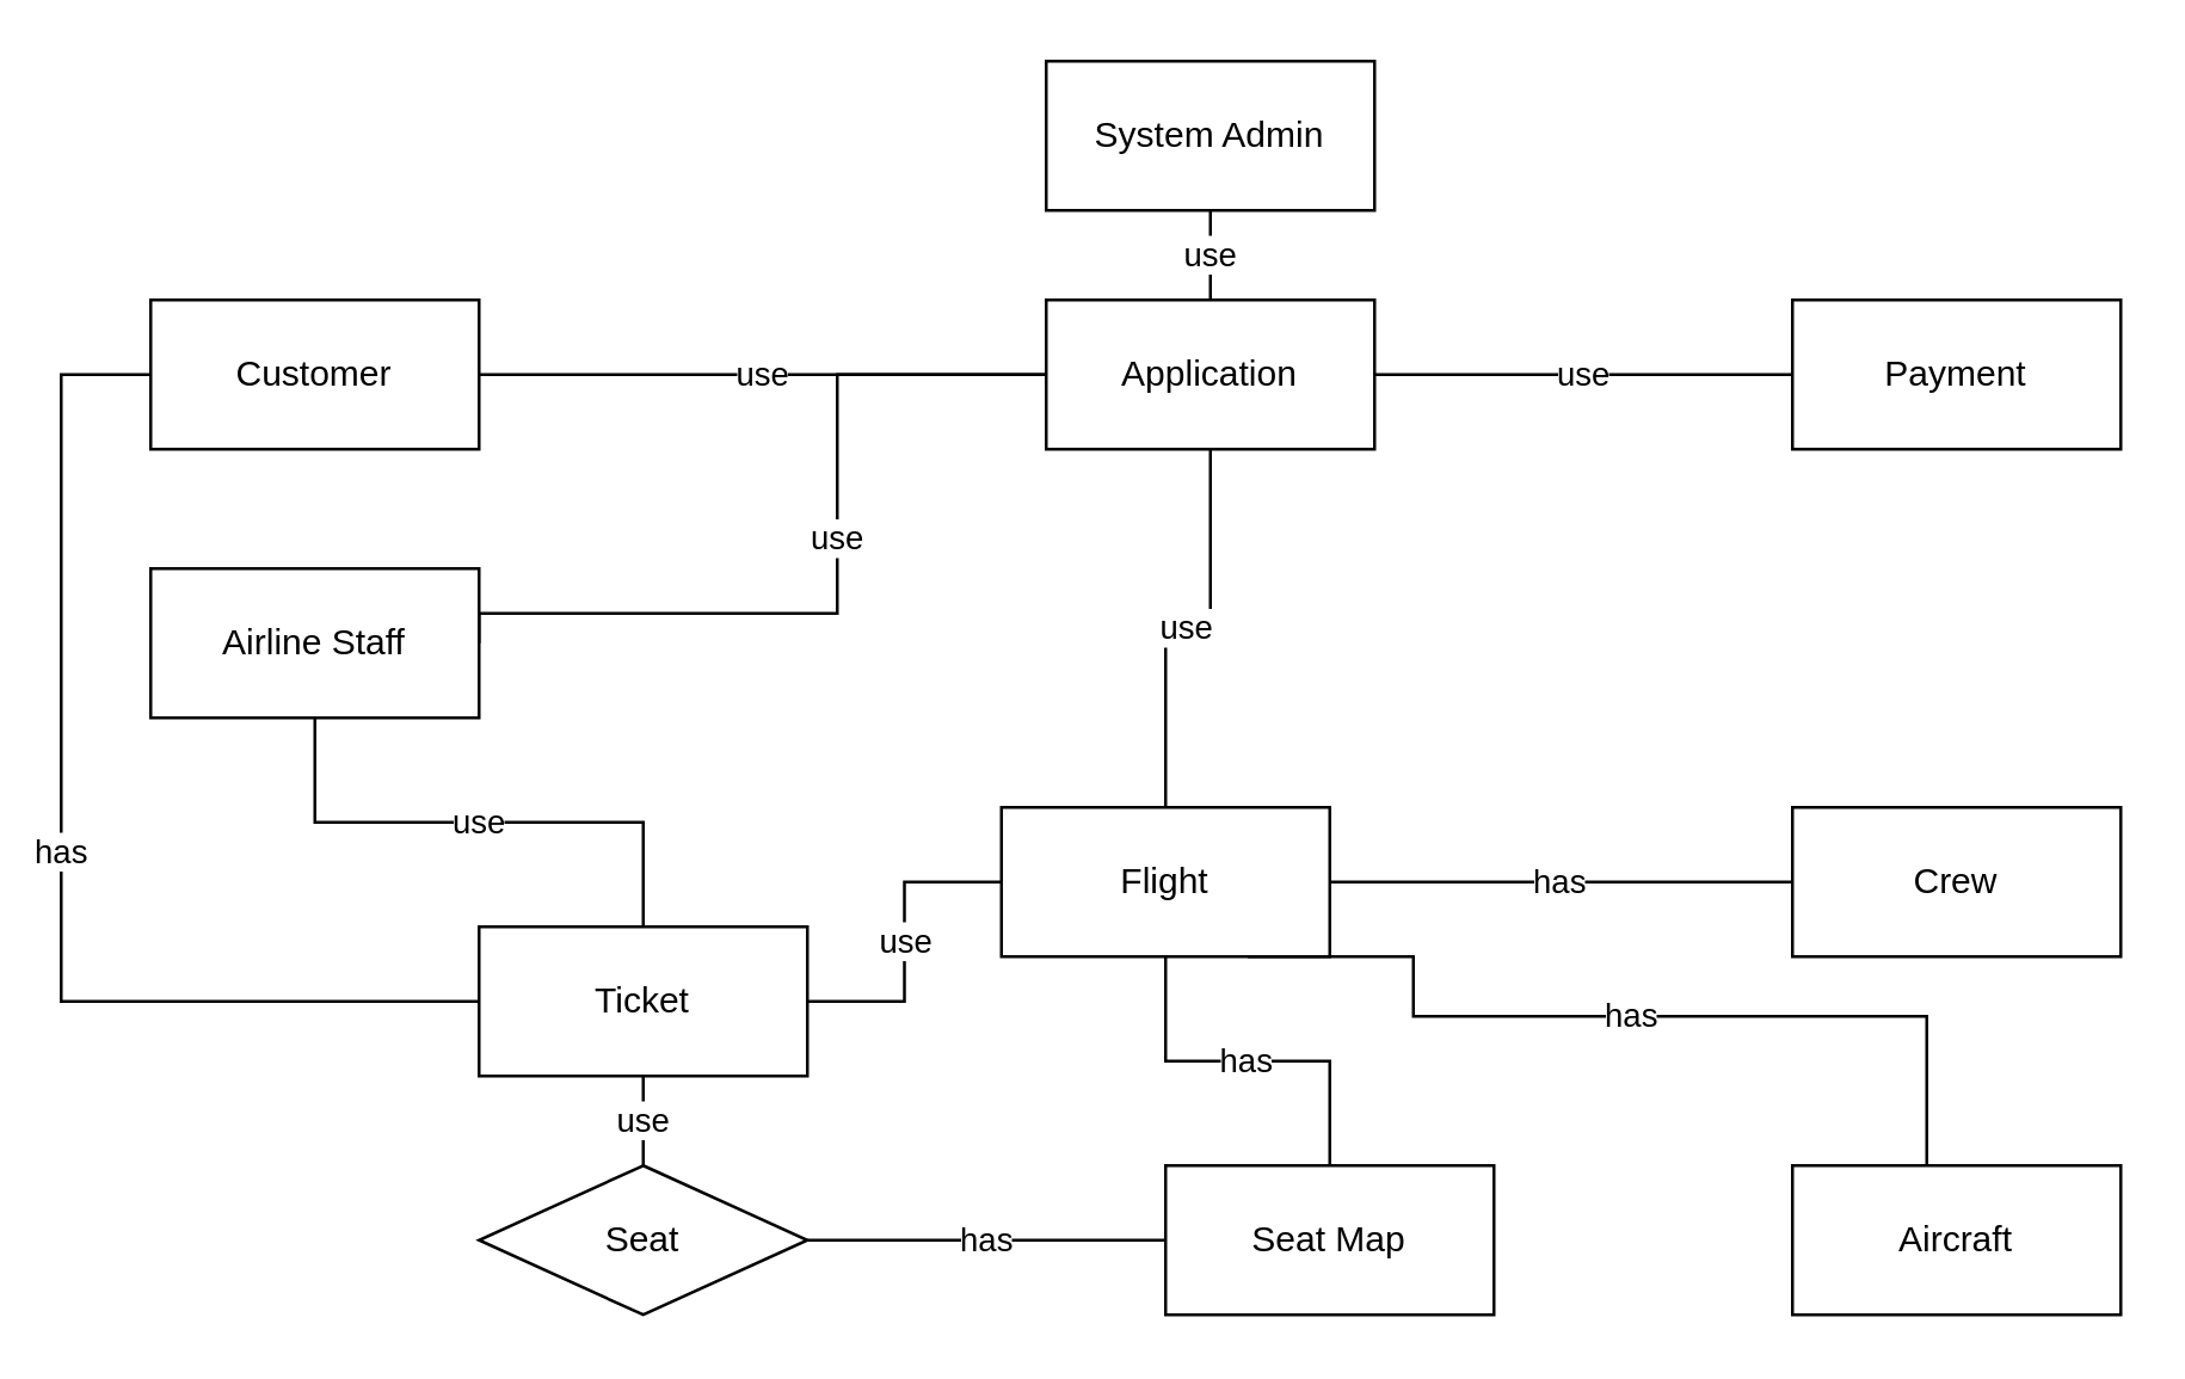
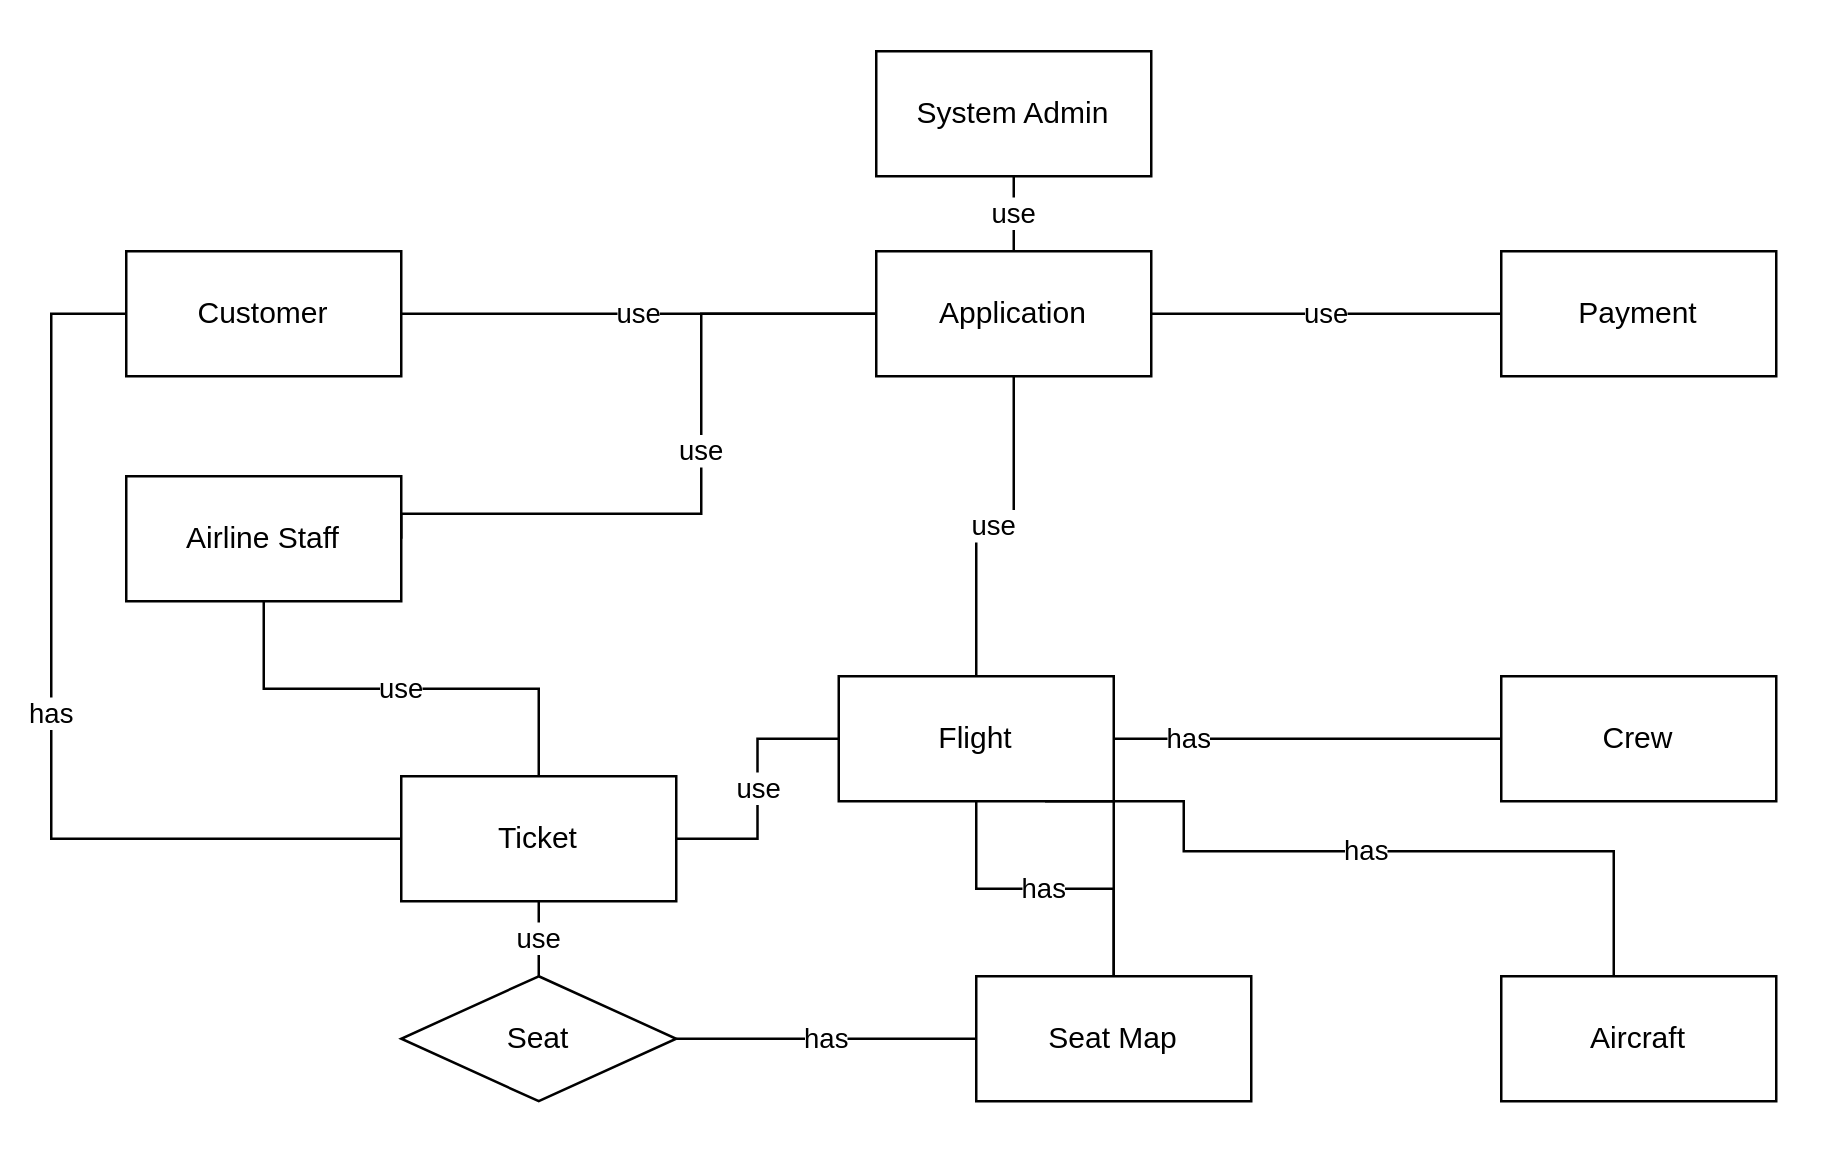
- <mxCell id="15" value="has" style="edgeStyle=orthogonalEdgeStyle;rounded=0;orthogonalLoop=1;jettySize=auto;html=1;entryX=1;entryY=0.5;entryDx=0;entryDy=0;endArrow=none;endFill=0;" parent="1" source="16" target="17" edge="1"><mxGeometry relative="1" as="geometry" /></mxCell>
+ <mxCell id="15" value="has" style="edgeStyle=orthogonalEdgeStyle;rounded=0;orthogonalLoop=1;jettySize=auto;html=1;endArrow=none;endFill=0;" parent="1" source="16" target="10" edge="1"><mxGeometry relative="1" as="geometry" /></mxCell>
